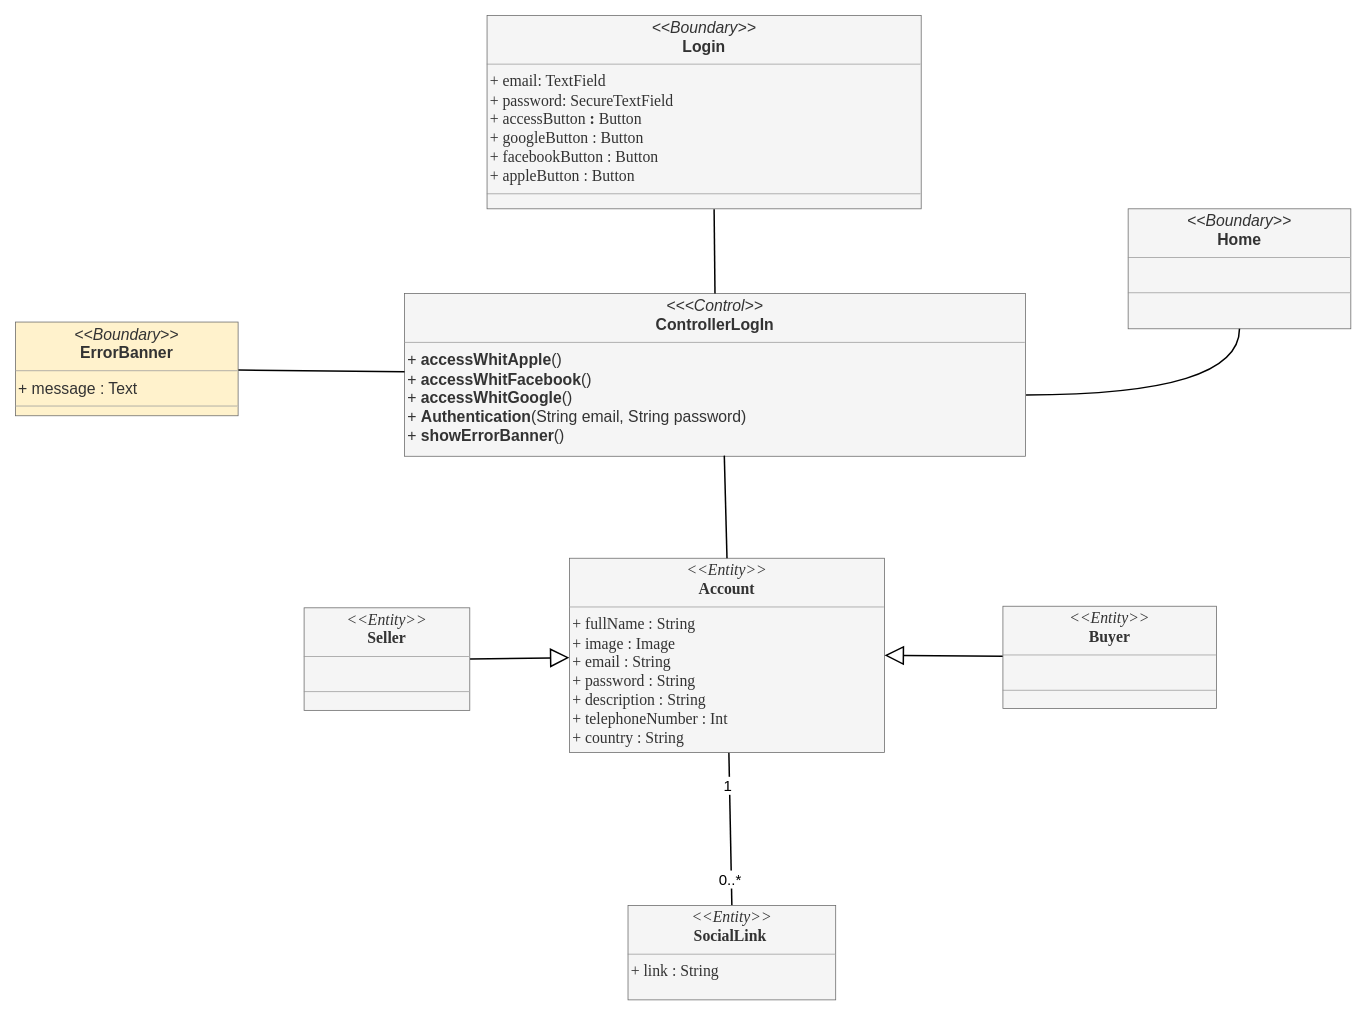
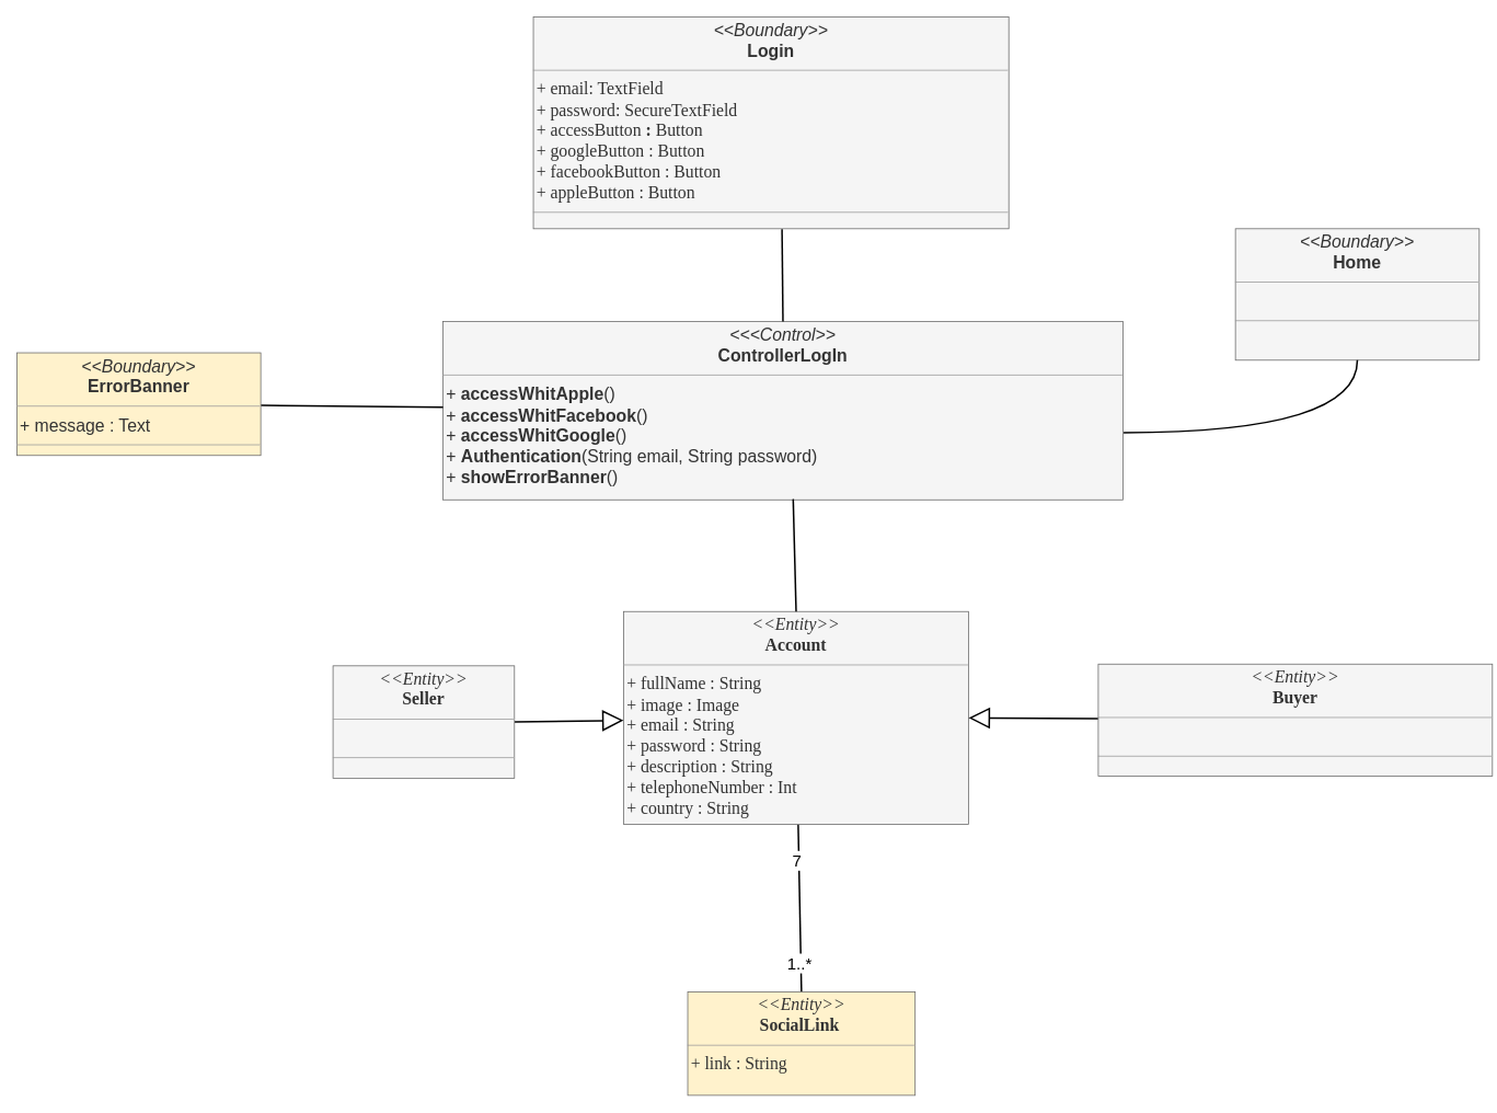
- <mxCell id="11" value="&lt;p style=&quot;margin: 4px 0px 0px; text-align: center; font-size: 21px;&quot;&gt;&lt;font style=&quot;font-size: 21px;&quot;&gt;&lt;i style=&quot;&quot;&gt;&amp;lt;&amp;lt;Entity&amp;gt;&amp;gt;&lt;/i&gt;&lt;br&gt;&lt;b&gt;Buyer&lt;/b&gt;&lt;/font&gt;&lt;/p&gt;&lt;hr style=&quot;font-size: 21px;&quot; size=&quot;1&quot;&gt;&lt;p style=&quot;margin: 0px 0px 0px 4px; font-size: 21px;&quot;&gt;&lt;br&gt;&lt;/p&gt;&lt;hr style=&quot;font-size: 21px;&quot; size=&quot;1&quot;&gt;&lt;p style=&quot;margin: 0px 0px 0px 4px; font-size: 21px;&quot;&gt;&lt;br&gt;&lt;/p&gt;" style="verticalAlign=top;align=left;overflow=fill;fontSize=12;fontFamily=SF PRO;html=1;fillColor=#f5f5f5;fontColor=#333333;strokeColor=#666666;rounded=0;" parent="1" vertex="1"><mxGeometry x="1337" y="808" width="285" height="136.25" as="geometry" /></mxCell>
+ <mxCell id="11" value="&lt;p style=&quot;margin: 4px 0px 0px; text-align: center; font-size: 21px;&quot;&gt;&lt;font style=&quot;font-size: 21px;&quot;&gt;&lt;i style=&quot;&quot;&gt;&amp;lt;&amp;lt;Entity&amp;gt;&amp;gt;&lt;/i&gt;&lt;br&gt;&lt;b&gt;Buyer&lt;/b&gt;&lt;/font&gt;&lt;/p&gt;&lt;hr style=&quot;font-size: 21px;&quot; size=&quot;1&quot;&gt;&lt;p style=&quot;margin: 0px 0px 0px 4px; font-size: 21px;&quot;&gt;&lt;br&gt;&lt;/p&gt;&lt;hr style=&quot;font-size: 21px;&quot; size=&quot;1&quot;&gt;&lt;p style=&quot;margin: 0px 0px 0px 4px; font-size: 21px;&quot;&gt;&lt;br&gt;&lt;/p&gt;" style="verticalAlign=top;align=left;overflow=fill;fontSize=12;fontFamily=SF PRO;html=1;fillColor=#f5f5f5;fontColor=#333333;strokeColor=#666666;rounded=0;" parent="1" vertex="1"><mxGeometry x="1337" y="808" width="480" height="136.25" as="geometry" /></mxCell>
- <mxCell id="16" value="&lt;font style=&quot;font-size: 20px;&quot;&gt;1&lt;/font&gt;" style="edgeLabel;html=1;align=center;verticalAlign=middle;resizable=0;points=[];" parent="1" vertex="1" connectable="0"><mxGeometry x="1028" y="1072" as="geometry"><mxPoint x="-59" y="-26" as="offset" /></mxGeometry></mxCell>
+ <mxCell id="16" value="&lt;font style=&quot;font-size: 20px;&quot;&gt;7&lt;/font&gt;" style="edgeLabel;html=1;align=center;verticalAlign=middle;resizable=0;points=[];" parent="1" vertex="1" connectable="0"><mxGeometry x="1028" y="1072" as="geometry"><mxPoint x="-59" y="-26" as="offset" /></mxGeometry></mxCell>
- <mxCell id="17" value="0..*" style="edgeLabel;html=1;align=center;verticalAlign=middle;resizable=0;points=[];fontSize=20;" parent="1" vertex="1" connectable="0"><mxGeometry x="972" y="1171" as="geometry" /></mxCell>
+ <mxCell id="17" value="1..*" style="edgeLabel;html=1;align=center;verticalAlign=middle;resizable=0;points=[];fontSize=20;" parent="1" vertex="1" connectable="0"><mxGeometry x="972" y="1171" as="geometry" /></mxCell>
- <mxCell id="18" value="&lt;p style=&quot;margin: 4px 0px 0px; text-align: center; font-size: 21px;&quot;&gt;&lt;font style=&quot;font-size: 21px;&quot;&gt;&lt;i style=&quot;&quot;&gt;&amp;lt;&amp;lt;Entity&amp;gt;&amp;gt;&lt;/i&gt;&lt;/font&gt;&lt;/p&gt;&lt;p style=&quot;margin: 0px 0px 0px 4px; font-size: 21px;&quot;&gt;&lt;span style=&quot;white-space: pre;&quot;&gt;&#09;&lt;/span&gt;&lt;span style=&quot;white-space: pre;&quot;&gt;&#09;&lt;/span&gt;&lt;b&gt;SocialLink&lt;/b&gt;&lt;br&gt;&lt;/p&gt;&lt;hr style=&quot;font-size: 21px;&quot; size=&quot;1&quot;&gt;&lt;p style=&quot;margin: 0px 0px 0px 4px; font-size: 21px;&quot;&gt;+ link : String&amp;nbsp;&lt;/p&gt;" style="verticalAlign=top;align=left;overflow=fill;fontSize=12;fontFamily=SF PRO;html=1;fillColor=#f5f5f5;fontColor=#333333;strokeColor=#666666;rounded=0;" parent="1" vertex="1"><mxGeometry x="837" y="1207" width="277" height="126" as="geometry" /></mxCell>
+ <mxCell id="18" value="&lt;p style=&quot;margin: 4px 0px 0px; text-align: center; font-size: 21px;&quot;&gt;&lt;font style=&quot;font-size: 21px;&quot;&gt;&lt;i style=&quot;&quot;&gt;&amp;lt;&amp;lt;Entity&amp;gt;&amp;gt;&lt;/i&gt;&lt;/font&gt;&lt;/p&gt;&lt;p style=&quot;margin: 0px 0px 0px 4px; font-size: 21px;&quot;&gt;&lt;span style=&quot;white-space: pre;&quot;&gt;&#09;&lt;/span&gt;&lt;span style=&quot;white-space: pre;&quot;&gt;&#09;&lt;/span&gt;&lt;b&gt;SocialLink&lt;/b&gt;&lt;br&gt;&lt;/p&gt;&lt;hr style=&quot;font-size: 21px;&quot; size=&quot;1&quot;&gt;&lt;p style=&quot;margin: 0px 0px 0px 4px; font-size: 21px;&quot;&gt;+ link : String&amp;nbsp;&lt;/p&gt;" style="verticalAlign=top;align=left;overflow=fill;fontSize=12;fontFamily=SF PRO;html=1;fillColor=#fff2cc;fontColor=#333333;strokeColor=#666666;rounded=0;" parent="1" vertex="1"><mxGeometry x="837" y="1207" width="277" height="126" as="geometry" /></mxCell>
